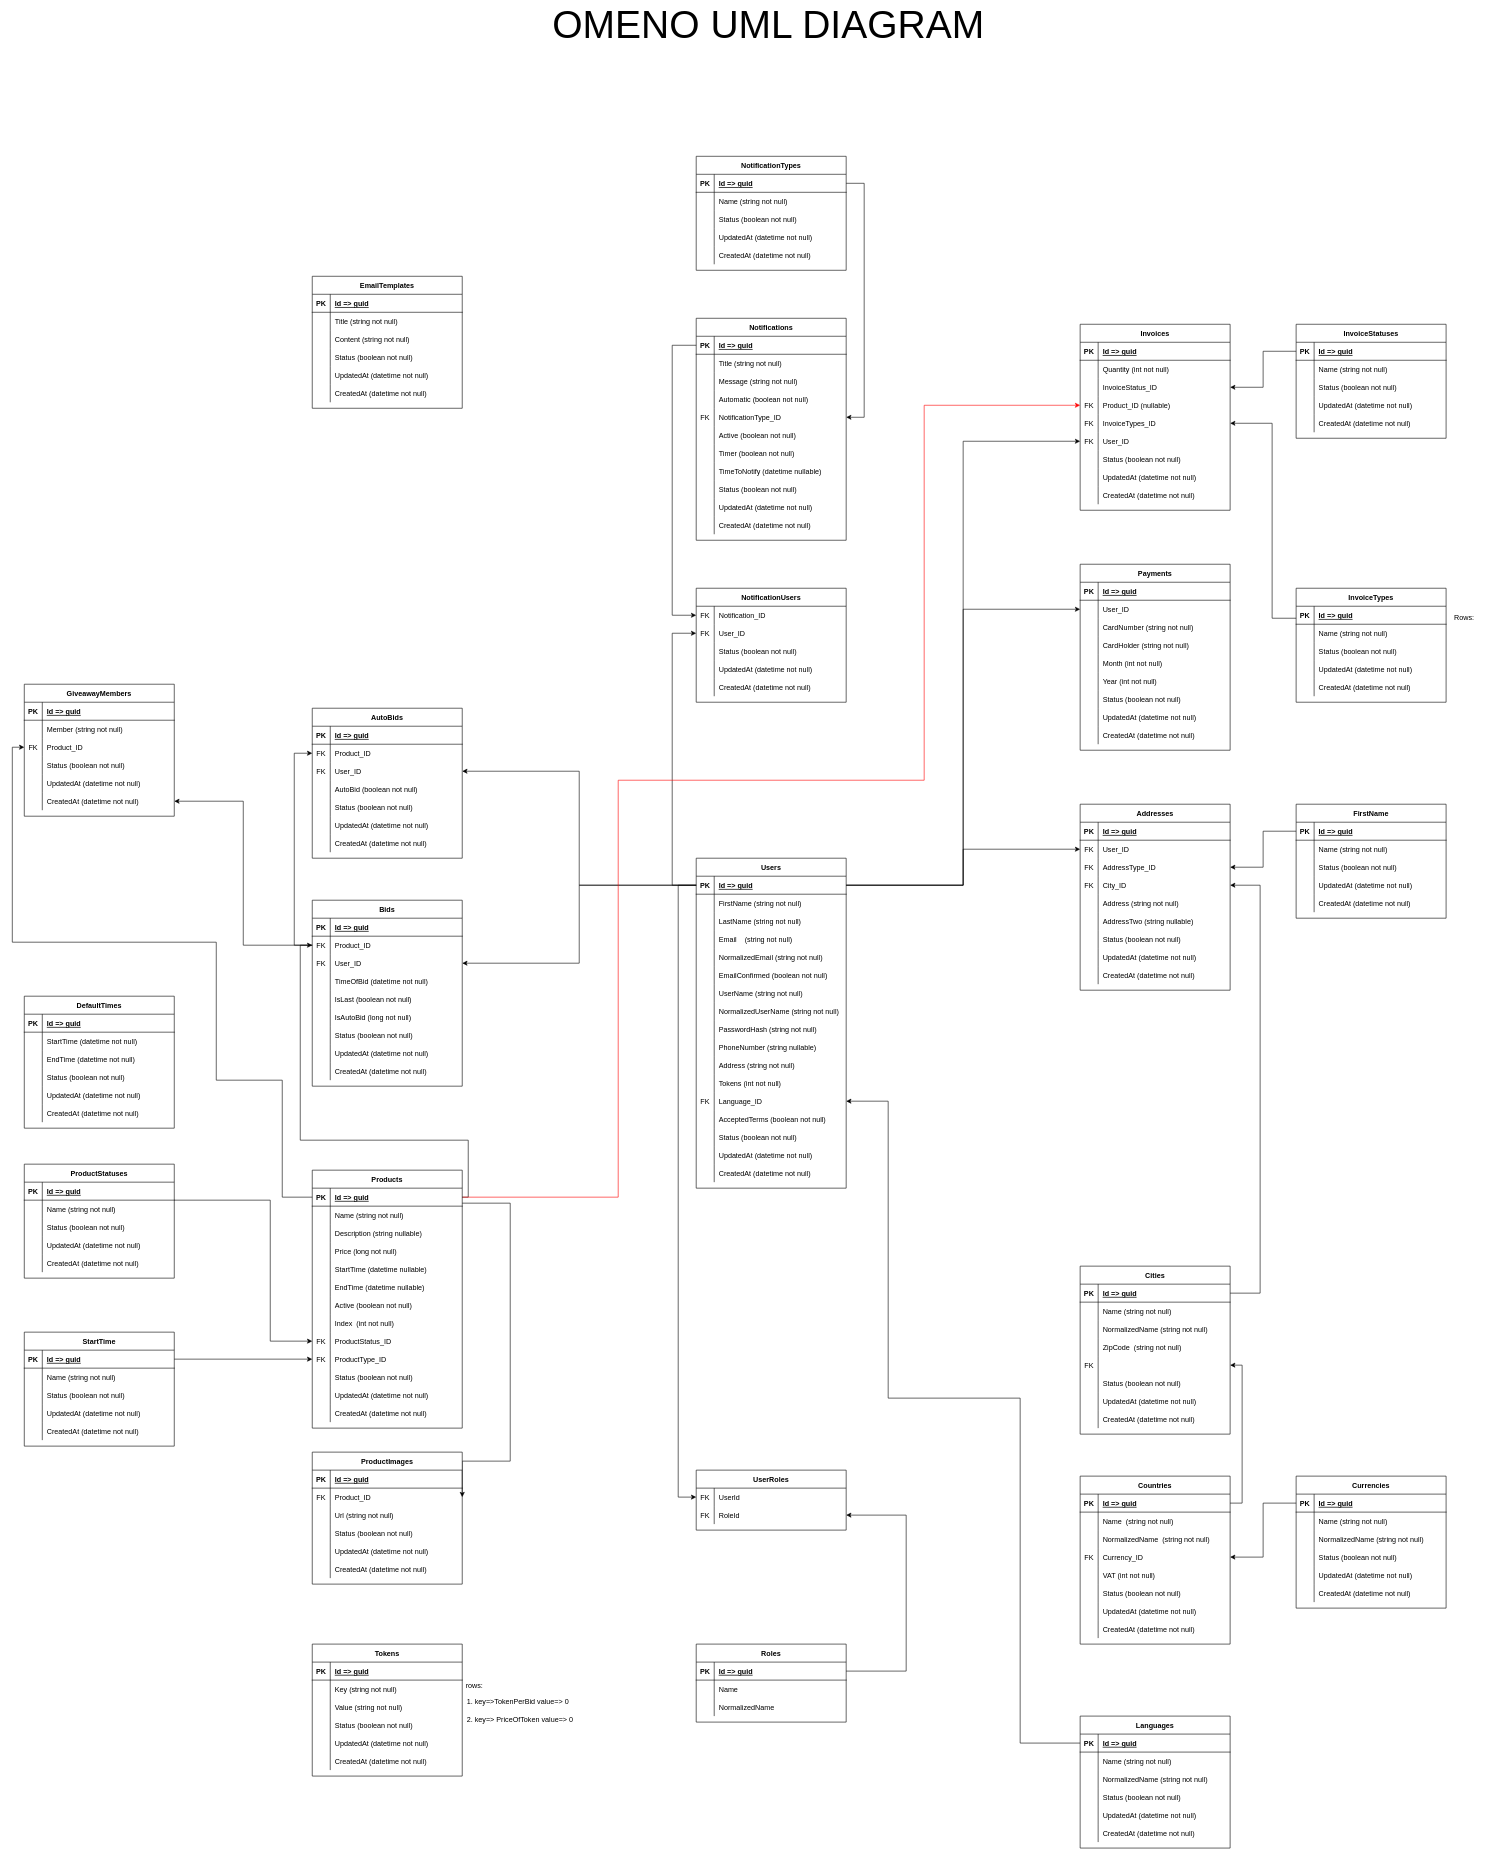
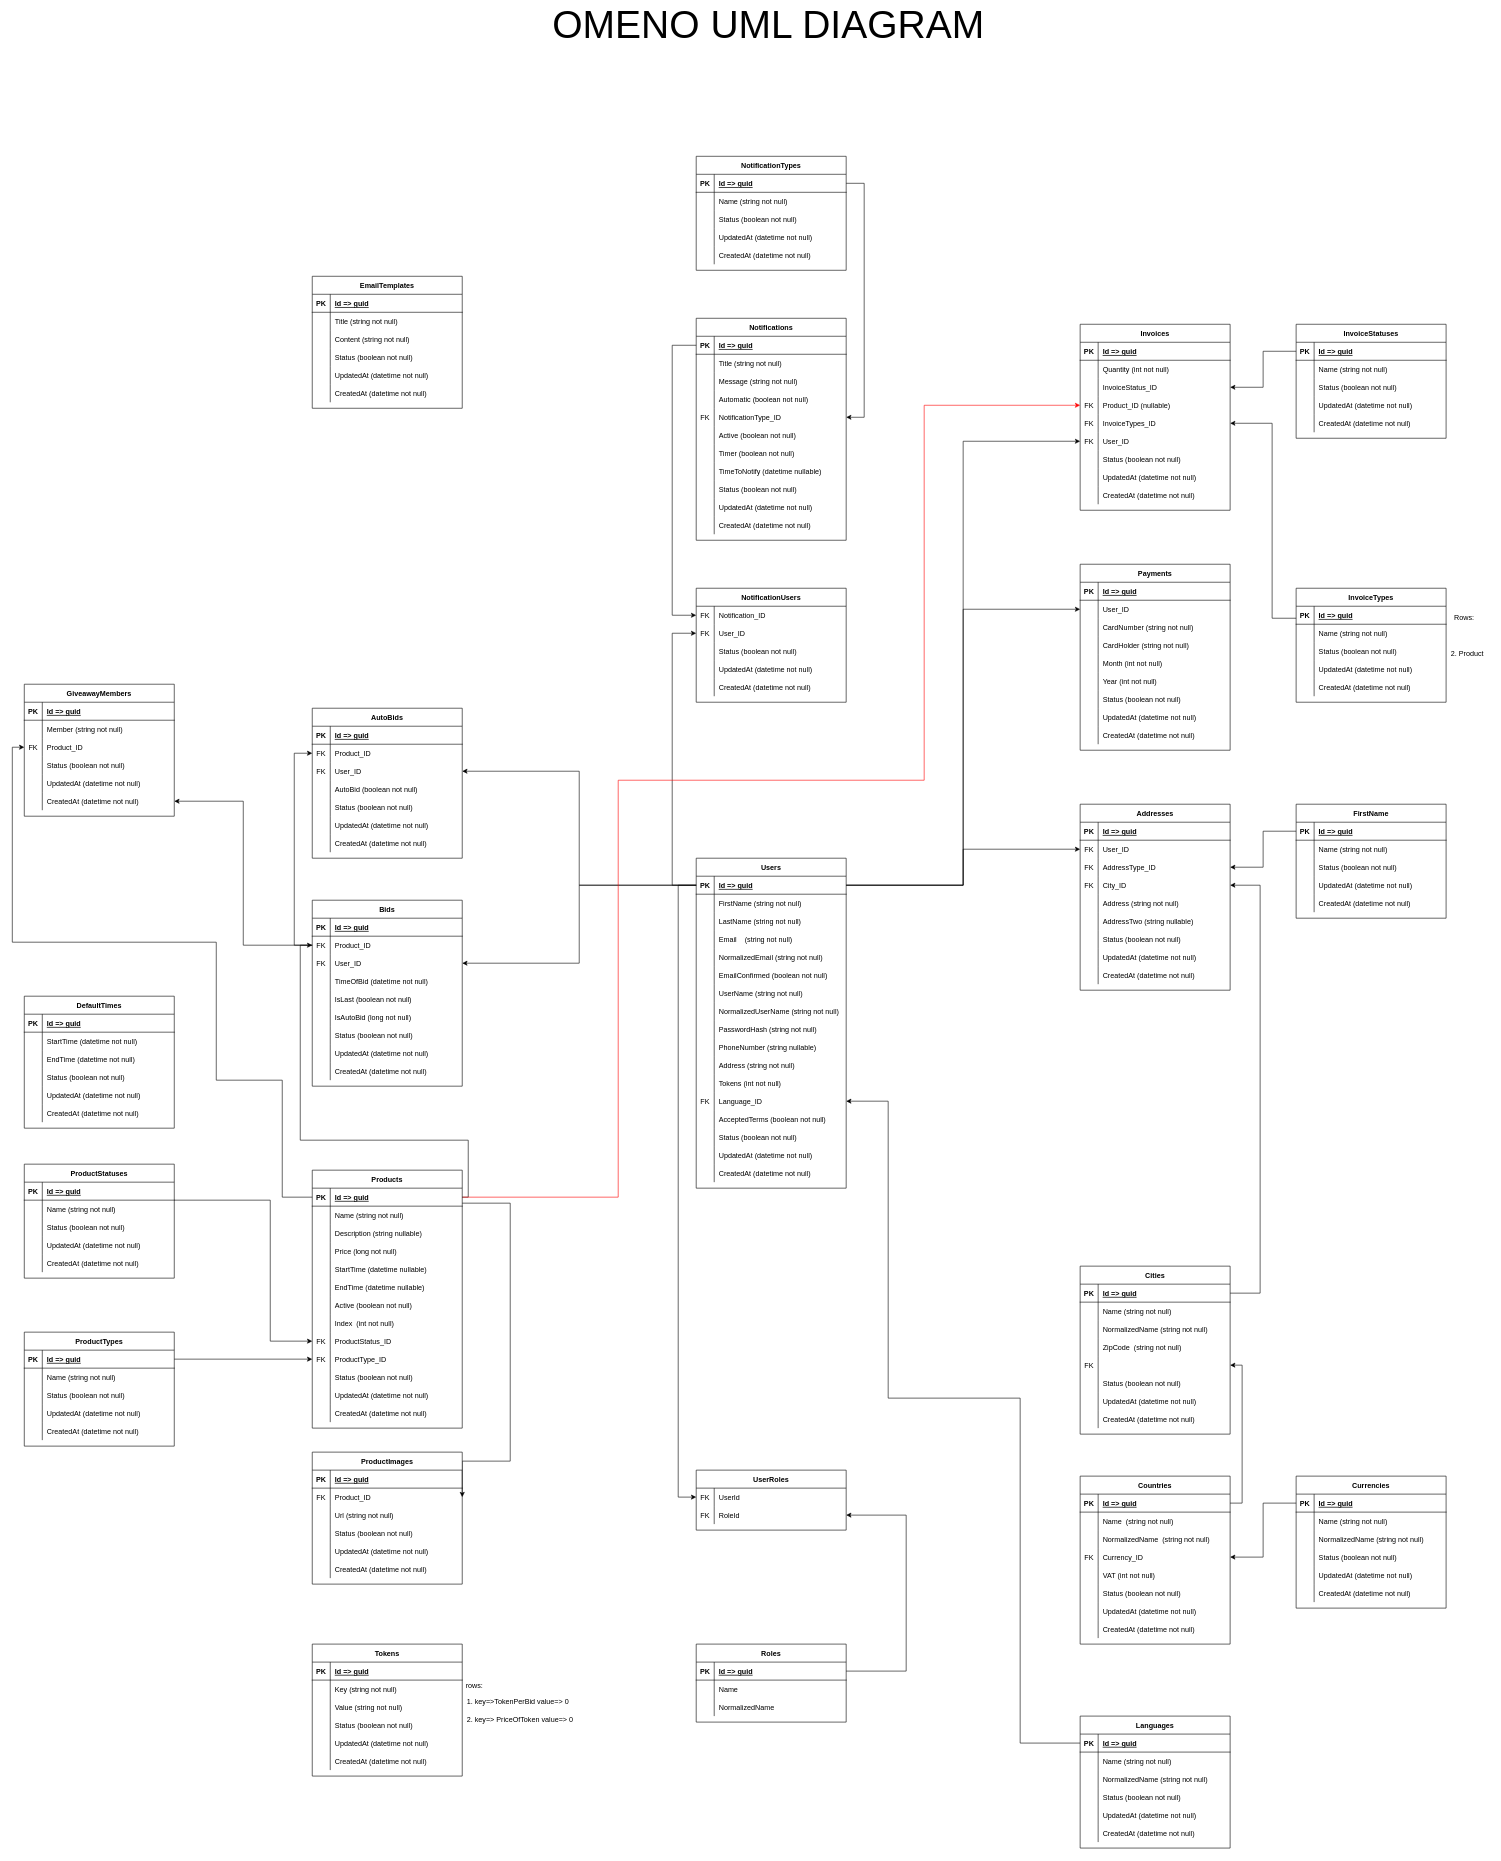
+ <mxCell id="14" value="2. Product" style="text;html=1;align=center;verticalAlign=middle;resizable=0;points=[];autosize=1;" vertex="1" parent="1"><mxGeometry x="2410" y="1080" width="70" height="20" as="geometry" /></mxCell>
- <mxCell id="455" value="StartTime" style="shape=table;startSize=30;container=1;collapsible=1;childLayout=tableLayout;fixedRows=1;rowLines=0;fontStyle=1;align=center;resizeLast=1;" vertex="1" parent="1"><mxGeometry x="40" y="2220" width="250" height="190" as="geometry" /></mxCell>
+ <mxCell id="455" value="ProductTypes" style="shape=table;startSize=30;container=1;collapsible=1;childLayout=tableLayout;fixedRows=1;rowLines=0;fontStyle=1;align=center;resizeLast=1;" vertex="1" parent="1"><mxGeometry x="40" y="2220" width="250" height="190" as="geometry" /></mxCell>
